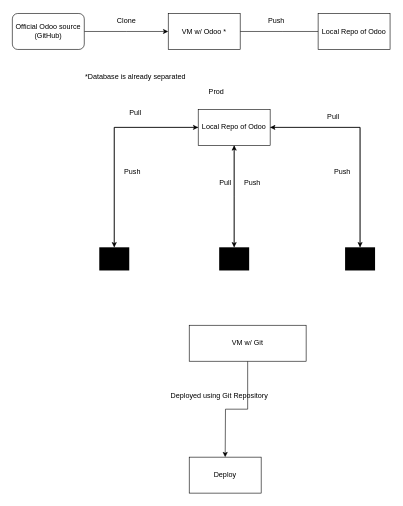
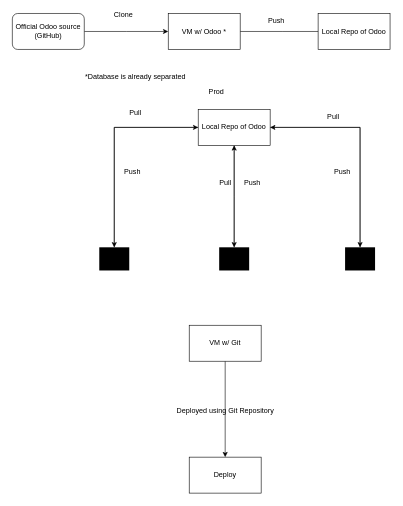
- <mxCell id="4" value="Clone" style="text;html=1;align=center;verticalAlign=middle;resizable=0;points=[];autosize=1;strokeColor=none;fillColor=none;" vertex="1" parent="1"><mxGeometry x="185" y="20" width="50" height="30" as="geometry" /></mxCell>
+ <mxCell id="4" value="Clone" style="text;html=1;align=center;verticalAlign=middle;resizable=0;points=[];autosize=1;strokeColor=none;fillColor=none;" vertex="1" parent="1"><mxGeometry x="180" y="10" width="50" height="30" as="geometry" /></mxCell>
- <mxCell id="27" value="VM w/ Git" style="rounded=0;whiteSpace=wrap;html=1;" vertex="1" parent="1"><mxGeometry x="315" y="542" width="195" height="60" as="geometry" /></mxCell>
+ <mxCell id="27" value="VM w/ Git" style="rounded=0;whiteSpace=wrap;html=1;" vertex="1" parent="1"><mxGeometry x="315" y="542" width="120" height="60" as="geometry" /></mxCell>
- <mxCell id="29" value="Deployed using Git Repository" style="text;html=1;align=center;verticalAlign=middle;resizable=0;points=[];autosize=1;strokeColor=none;fillColor=none;" vertex="1" parent="1"><mxGeometry x="275" y="645" width="180" height="30" as="geometry" /></mxCell>
+ <mxCell id="29" value="Deployed using Git Repository" style="text;html=1;align=center;verticalAlign=middle;resizable=0;points=[];autosize=1;strokeColor=none;fillColor=none;" vertex="1" parent="1"><mxGeometry x="285" y="670" width="180" height="30" as="geometry" /></mxCell>
